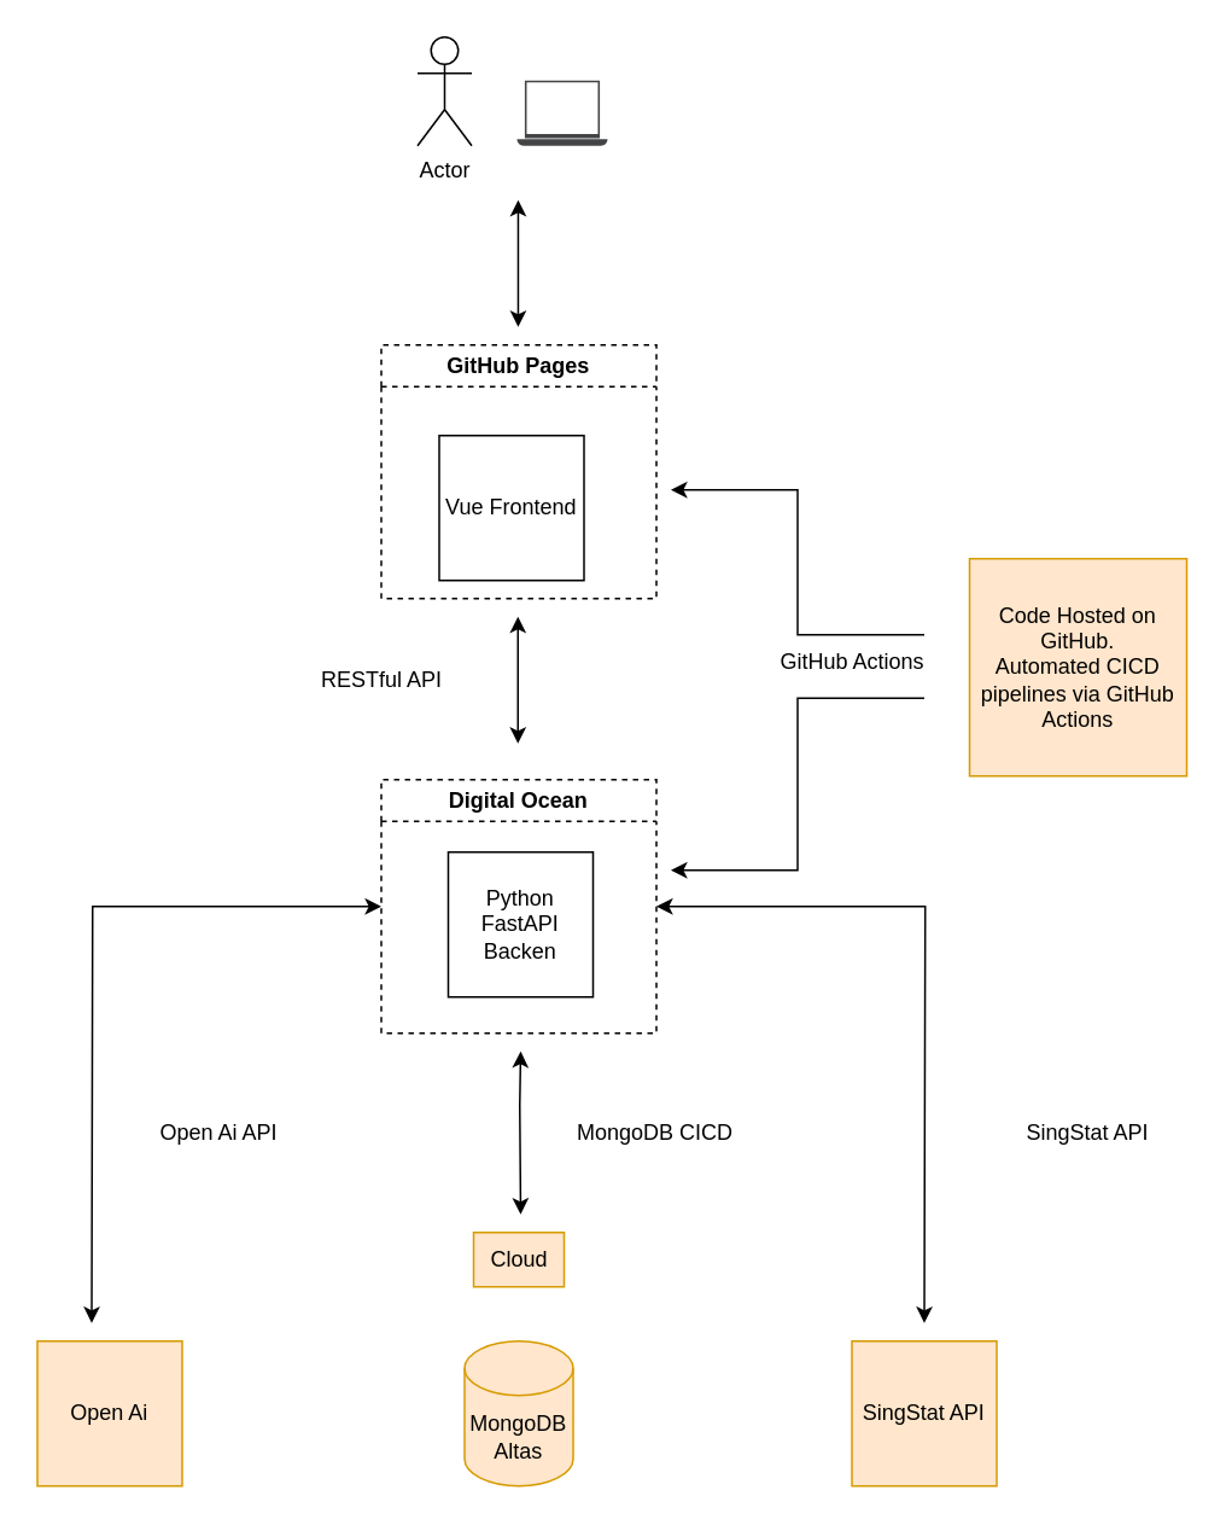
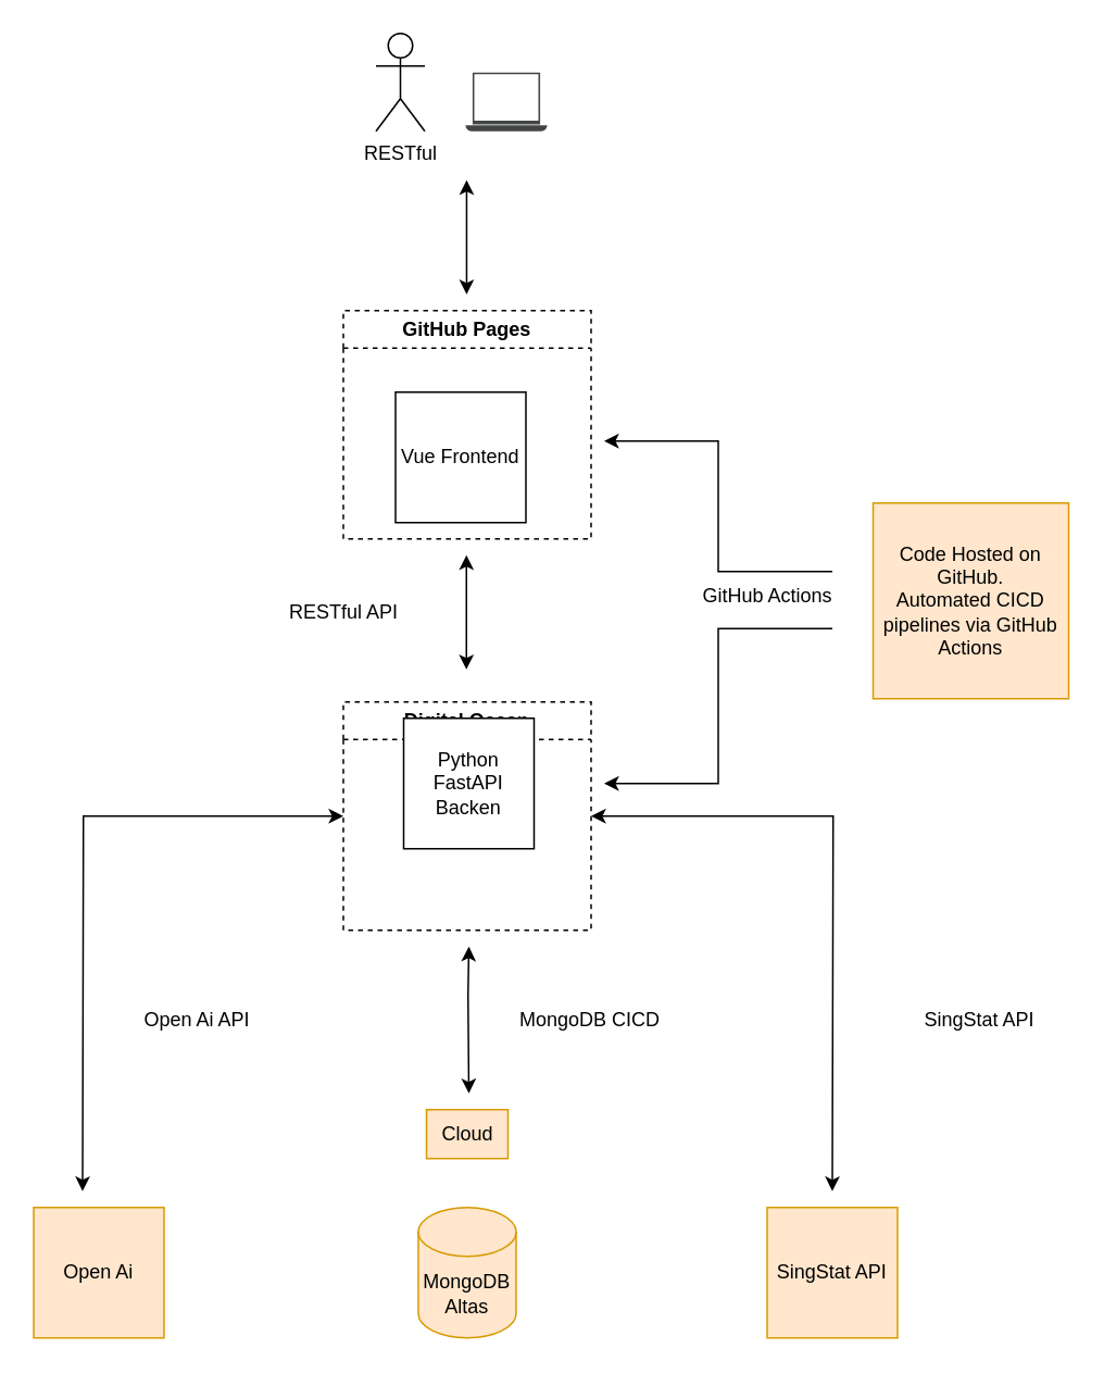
- <mxCell id="18" value="Actor" style="shape=umlActor;verticalLabelPosition=bottom;verticalAlign=top;html=1;outlineConnect=0;" vertex="1" parent="1"><mxGeometry x="230" y="20" width="30" height="60" as="geometry" /></mxCell>
+ <mxCell id="18" value="RESTful" style="shape=umlActor;verticalLabelPosition=bottom;verticalAlign=top;html=1;outlineConnect=0;" vertex="1" parent="1"><mxGeometry x="230" y="20" width="30" height="60" as="geometry" /></mxCell>
- <mxCell id="6" value="Python FastAPI Backen" style="whiteSpace=wrap;html=1;aspect=fixed;" vertex="1" parent="5"><mxGeometry x="37" y="40" width="80" height="80" as="geometry" /></mxCell>
+ <mxCell id="6" value="Python FastAPI Backen" style="whiteSpace=wrap;html=1;aspect=fixed;" vertex="1" parent="5"><mxGeometry x="37" y="10" width="80" height="80" as="geometry" /></mxCell>
